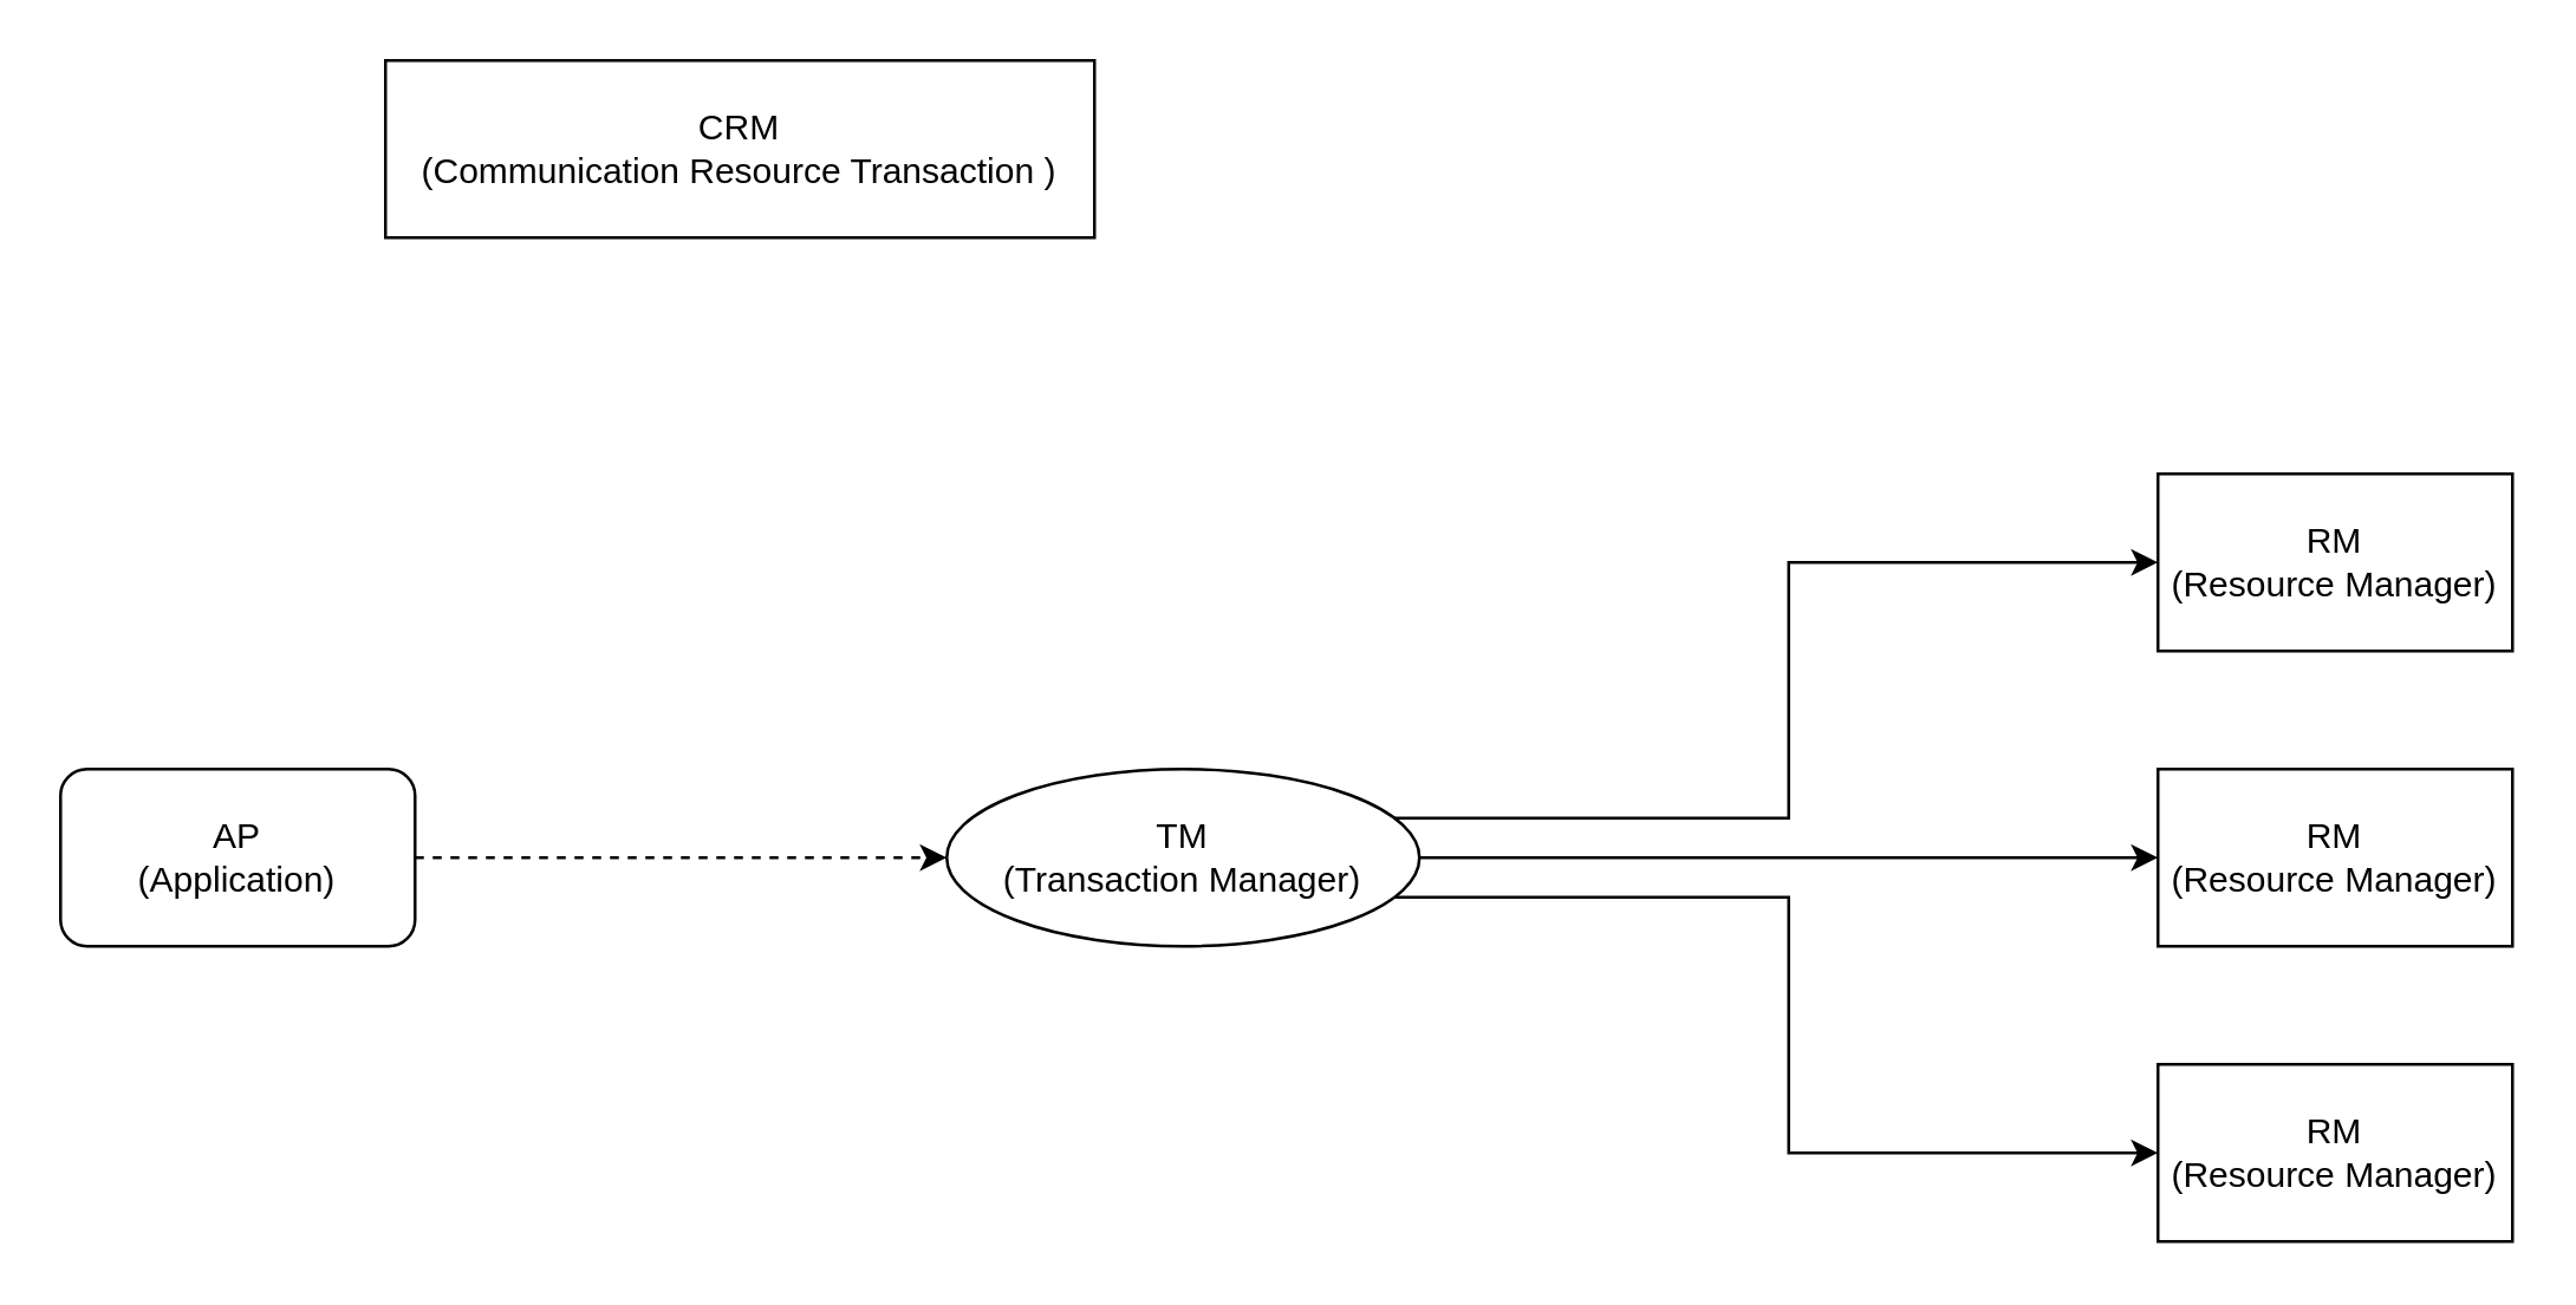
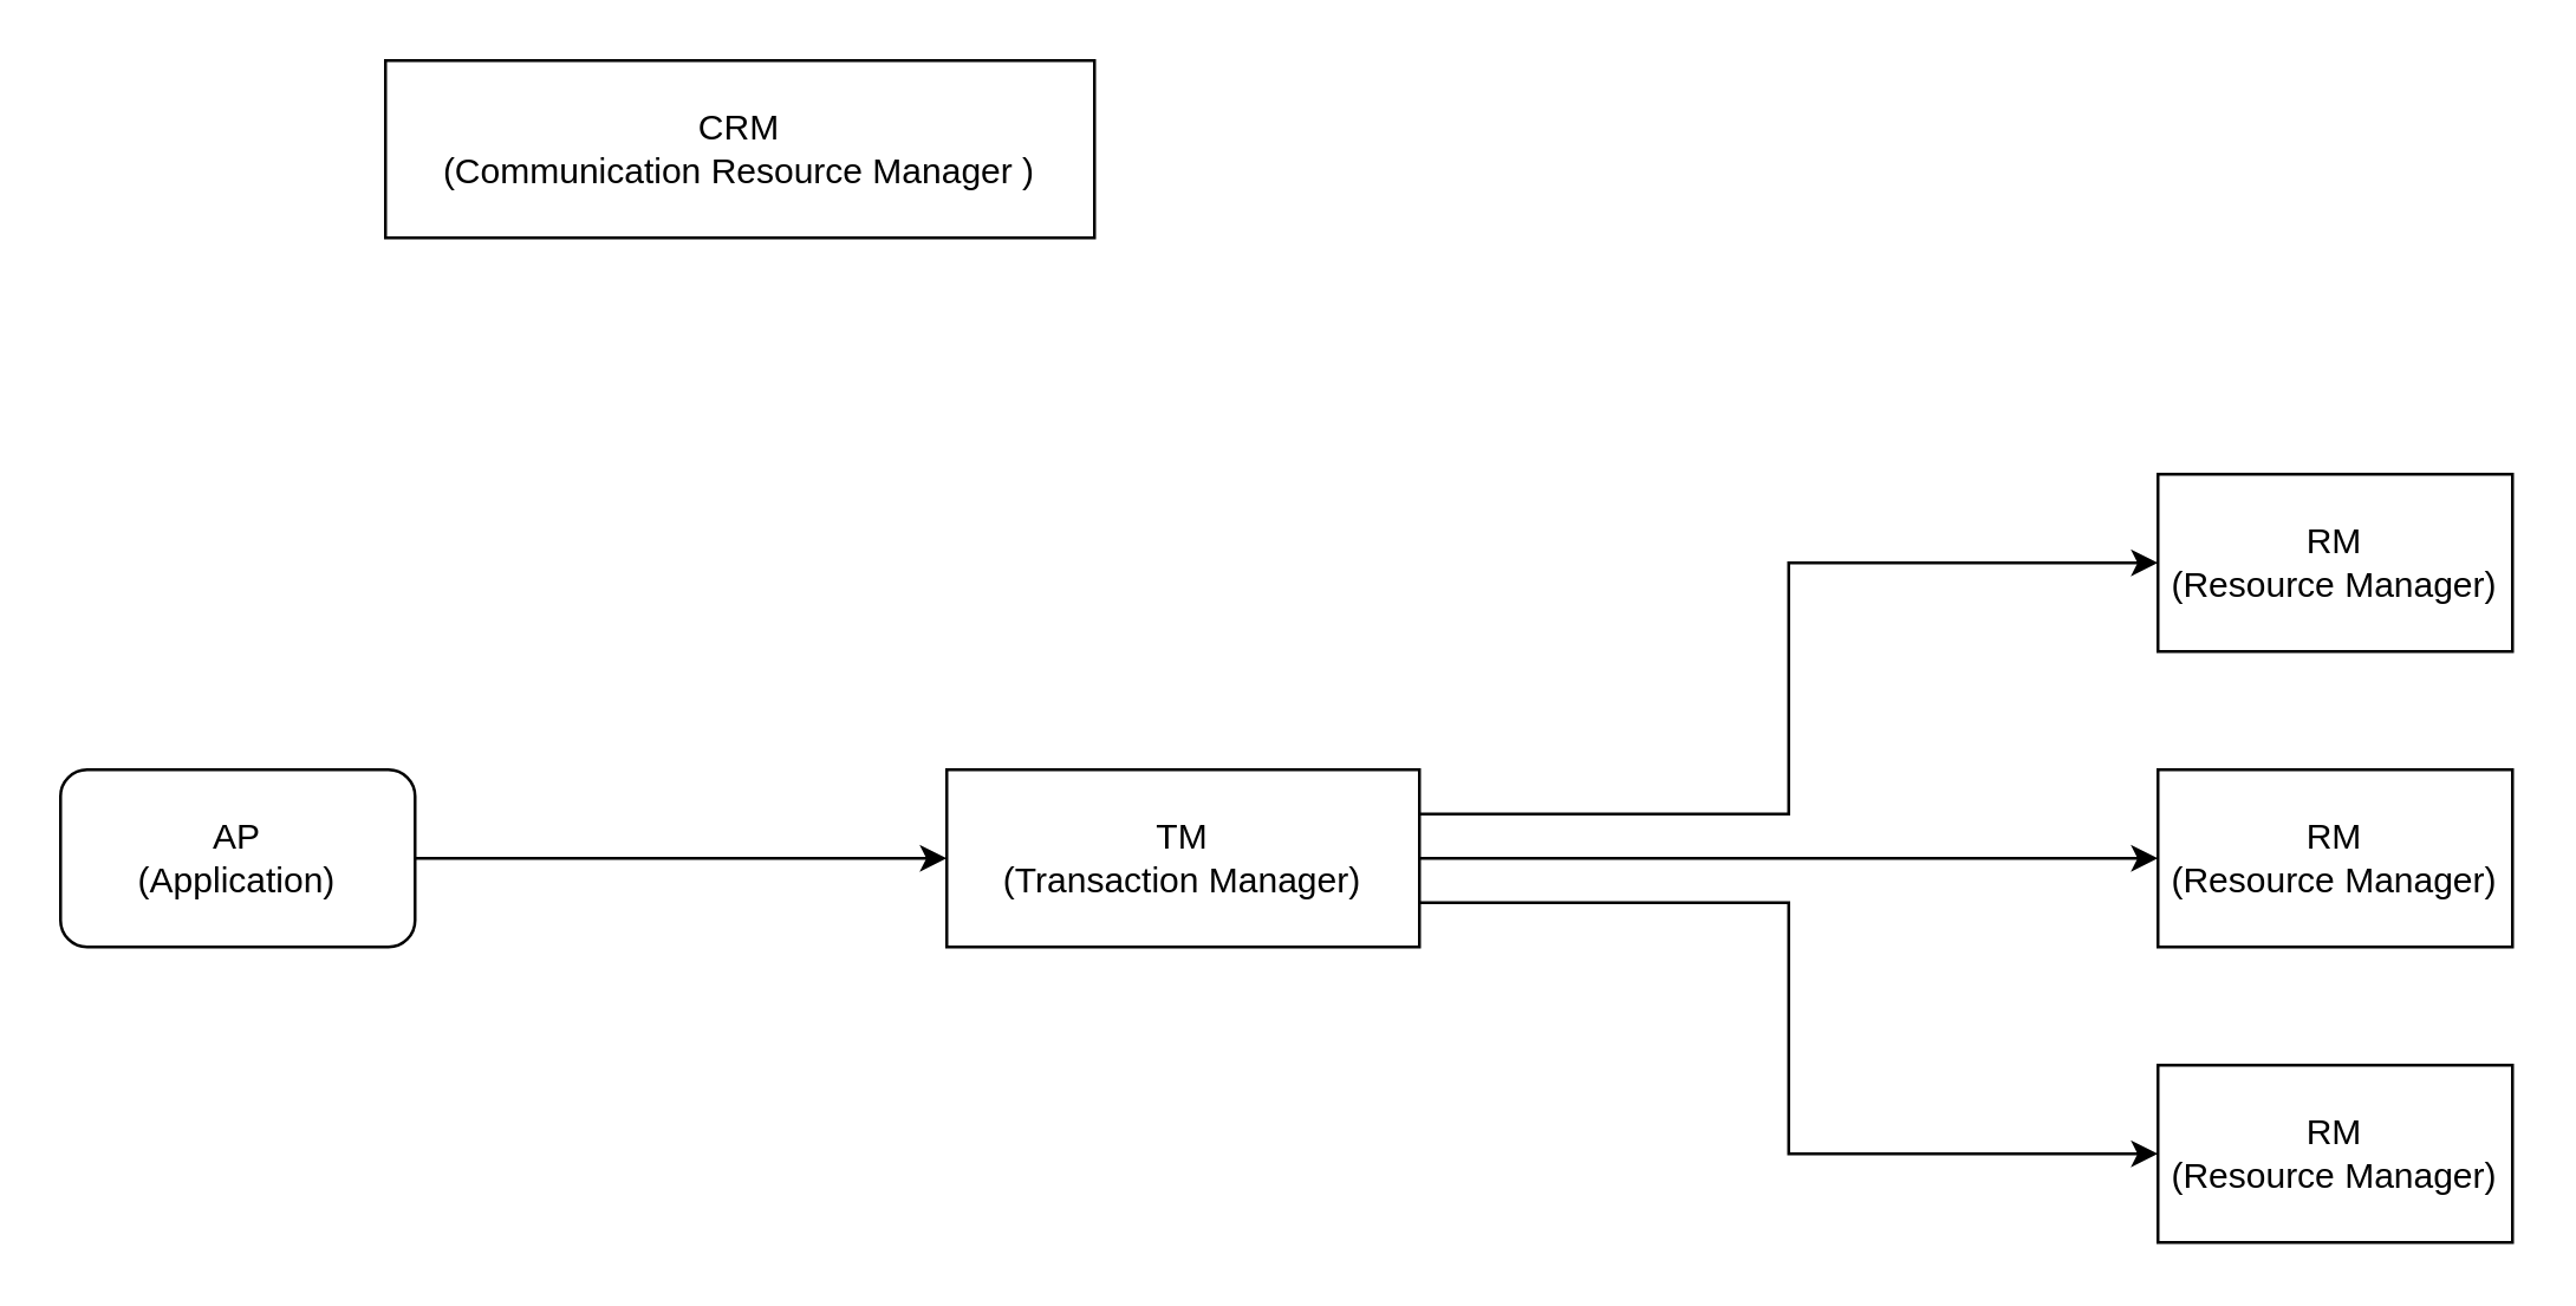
- <mxCell id="9" value="CRM&lt;br&gt;(Communication Resource Transaction )" style="whiteSpace=wrap;html=1;" parent="1" vertex="1"><mxGeometry x="130" y="20" width="240" height="60" as="geometry" /></mxCell>
+ <mxCell id="9" value="CRM&lt;br&gt;(Communication Resource Manager )" style="whiteSpace=wrap;html=1;" parent="1" vertex="1"><mxGeometry x="130" y="20" width="240" height="60" as="geometry" /></mxCell>
- <mxCell id="2" value="" style="edgeStyle=orthogonalEdgeStyle;rounded=0;orthogonalLoop=1;jettySize=auto;html=1;dashed=1;" parent="1" source="3" target="7" edge="1"><mxGeometry relative="1" as="geometry" /></mxCell>
+ <mxCell id="2" value="" style="edgeStyle=orthogonalEdgeStyle;rounded=0;orthogonalLoop=1;jettySize=auto;html=1;" parent="1" source="3" target="7" edge="1"><mxGeometry relative="1" as="geometry" /></mxCell>
- <mxCell id="7" value="TM&lt;br&gt;(Transaction Manager)" style="ellipse;whiteSpace=wrap;html=1;" parent="1" vertex="1"><mxGeometry x="320" y="260" width="160" height="60" as="geometry" /></mxCell>
+ <mxCell id="7" value="TM&lt;br&gt;(Transaction Manager)" style="whiteSpace=wrap;html=1;" parent="1" vertex="1"><mxGeometry x="320" y="260" width="160" height="60" as="geometry" /></mxCell>
